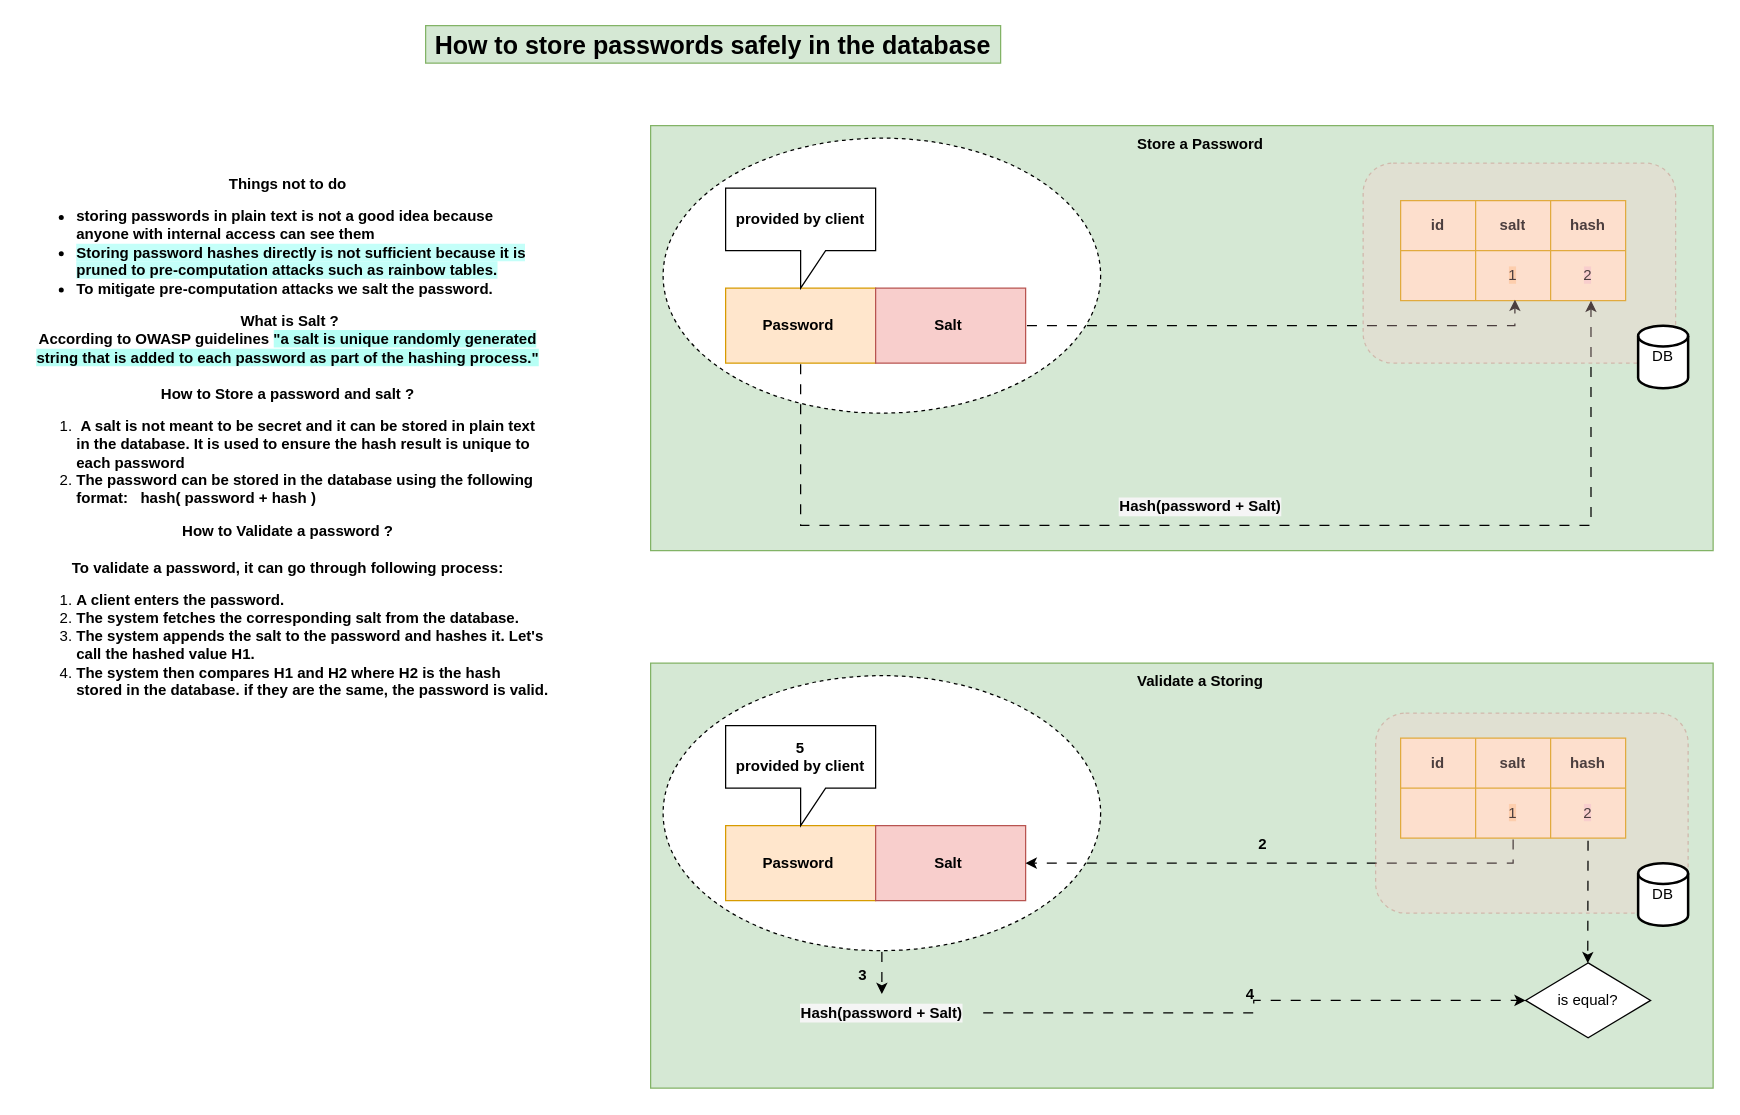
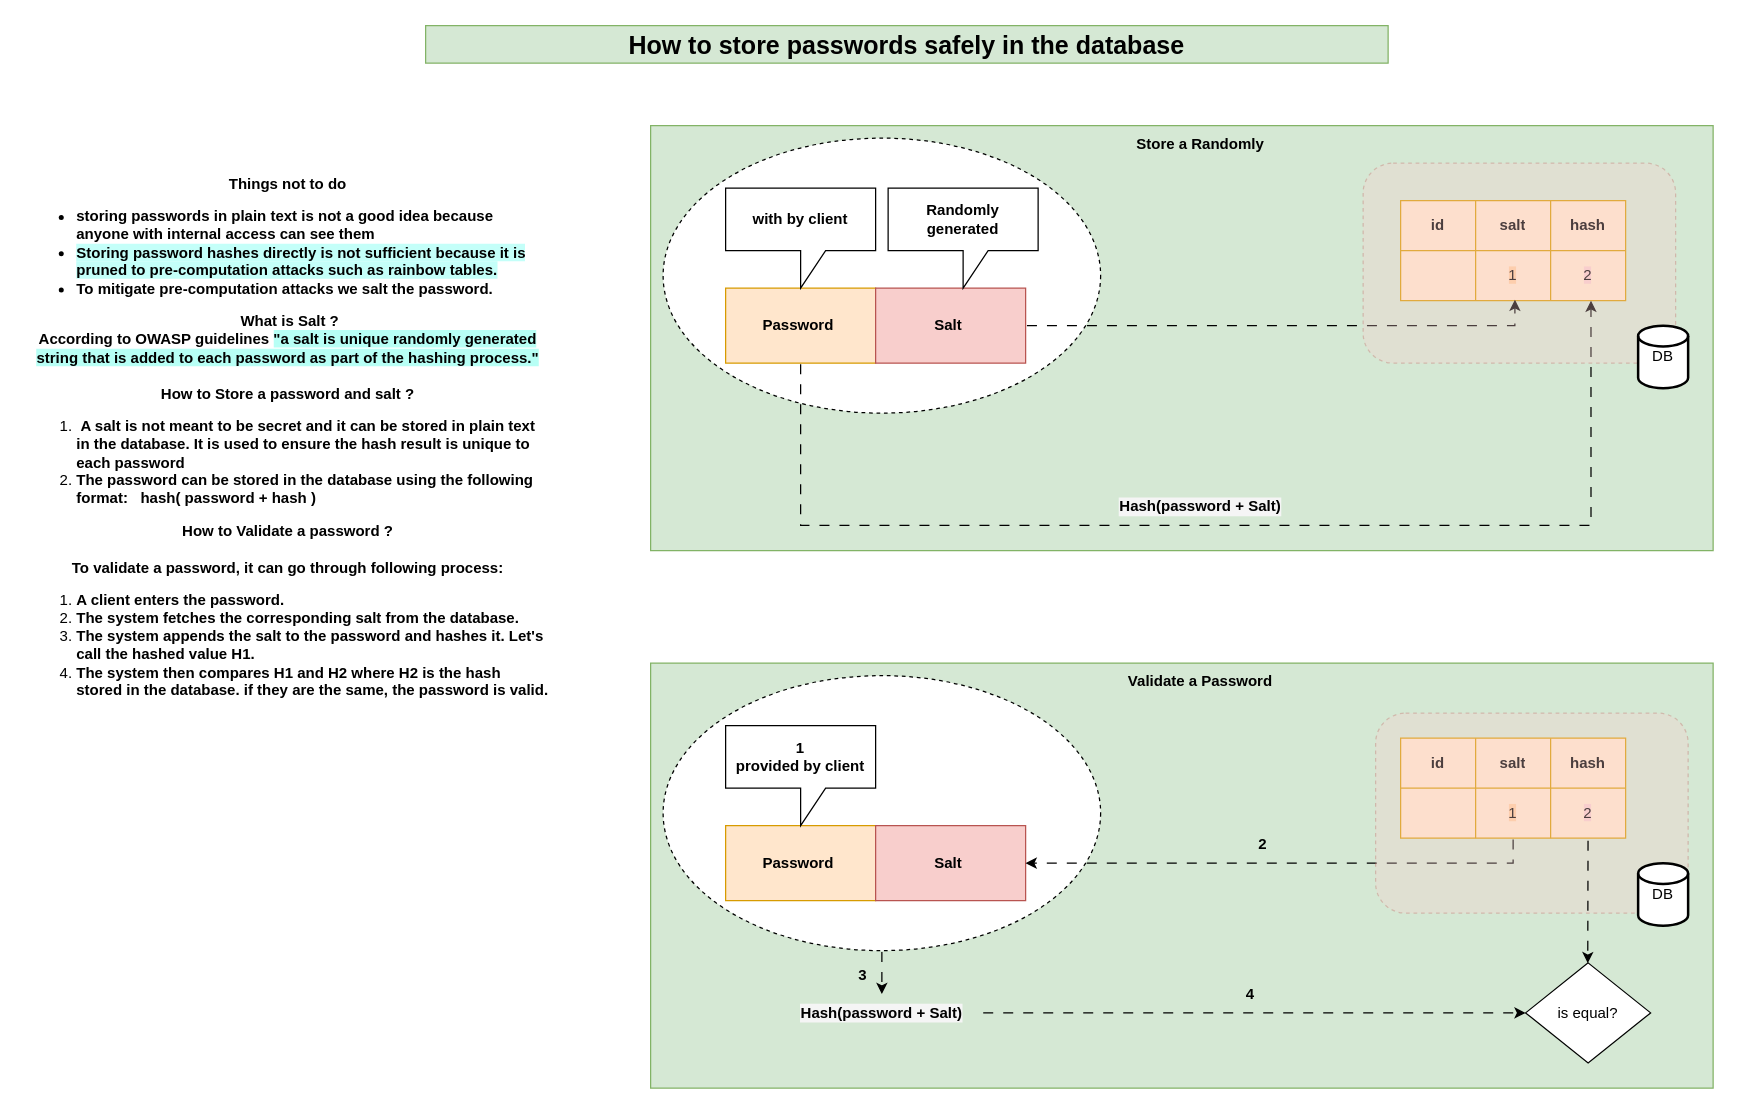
- <mxCell id="4" value="How to store passwords safely in the database" style="text;strokeColor=#82b366;align=center;fillColor=#d5e8d4;html=1;verticalAlign=middle;whiteSpace=wrap;rounded=0;fontSize=20;fontStyle=1" parent="1" vertex="1"><mxGeometry x="340" y="20" width="460" height="30" as="geometry" /></mxCell>
+ <mxCell id="4" value="How to store passwords safely in the database" style="text;strokeColor=#82b366;align=center;fillColor=#d5e8d4;html=1;verticalAlign=middle;whiteSpace=wrap;rounded=0;fontSize=20;fontStyle=1" parent="1" vertex="1"><mxGeometry x="340" y="20" width="770" height="30" as="geometry" /></mxCell>
- <mxCell id="24" value="Store a Password" style="text;strokeColor=none;align=center;fillColor=none;html=1;verticalAlign=middle;whiteSpace=wrap;rounded=0;fontStyle=1" parent="1" vertex="1"><mxGeometry x="890" y="100" width="140" height="30" as="geometry" /></mxCell>
+ <mxCell id="24" value="Store a Randomly" style="text;strokeColor=none;align=center;fillColor=none;html=1;verticalAlign=middle;whiteSpace=wrap;rounded=0;fontStyle=1" parent="1" vertex="1"><mxGeometry x="890" y="100" width="140" height="30" as="geometry" /></mxCell>
- <mxCell id="8" value="&lt;b&gt;provided by client&lt;/b&gt;" style="shape=callout;whiteSpace=wrap;html=1;perimeter=calloutPerimeter;" parent="1" vertex="1"><mxGeometry x="580" y="150" width="120" height="80" as="geometry" /></mxCell>
+ <mxCell id="8" value="&lt;b&gt;with by client&lt;/b&gt;" style="shape=callout;whiteSpace=wrap;html=1;perimeter=calloutPerimeter;" parent="1" vertex="1"><mxGeometry x="580" y="150" width="120" height="80" as="geometry" /></mxCell>
+ <mxCell id="9" value="&lt;b&gt;Randomly generated&lt;/b&gt;" style="shape=callout;whiteSpace=wrap;html=1;perimeter=calloutPerimeter;" parent="1" vertex="1"><mxGeometry x="710" y="150" width="120" height="80" as="geometry" /></mxCell>
- <mxCell id="45" value="Validate a Storing" style="text;strokeColor=none;align=center;fillColor=none;html=1;verticalAlign=middle;whiteSpace=wrap;rounded=0;fontStyle=1" parent="1" vertex="1"><mxGeometry x="890" y="530" width="140" height="30" as="geometry" /></mxCell>
+ <mxCell id="45" value="Validate a Password" style="text;strokeColor=none;align=center;fillColor=none;html=1;verticalAlign=middle;whiteSpace=wrap;rounded=0;fontStyle=1" parent="1" vertex="1"><mxGeometry x="890" y="530" width="140" height="30" as="geometry" /></mxCell>
- <mxCell id="30" value="&lt;b&gt;5&lt;/b&gt;&lt;div&gt;&lt;b&gt;provided by client&lt;/b&gt;&lt;/div&gt;" style="shape=callout;whiteSpace=wrap;html=1;perimeter=calloutPerimeter;" parent="1" vertex="1"><mxGeometry x="580" y="580" width="120" height="80" as="geometry" /></mxCell>
+ <mxCell id="30" value="&lt;b&gt;1&lt;/b&gt;&lt;div&gt;&lt;b&gt;provided by client&lt;/b&gt;&lt;/div&gt;" style="shape=callout;whiteSpace=wrap;html=1;perimeter=calloutPerimeter;" parent="1" vertex="1"><mxGeometry x="580" y="580" width="120" height="80" as="geometry" /></mxCell>
- <mxCell id="47" value="is equal?" style="rhombus;whiteSpace=wrap;html=1;" parent="1" vertex="1"><mxGeometry x="1220" y="769.8" width="100" height="60" as="geometry" /></mxCell>
+ <mxCell id="47" value="is equal?" style="rhombus;whiteSpace=wrap;html=1;" parent="1" vertex="1"><mxGeometry x="1220" y="769.8" width="100" height="80" as="geometry" /></mxCell>
